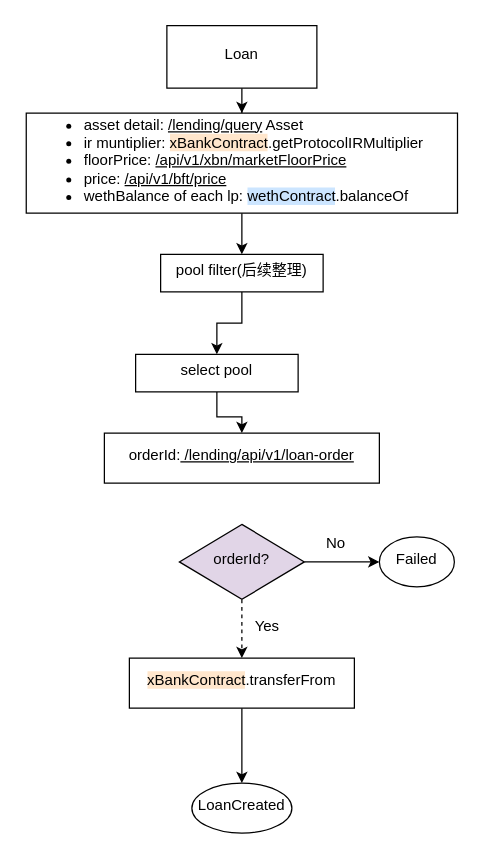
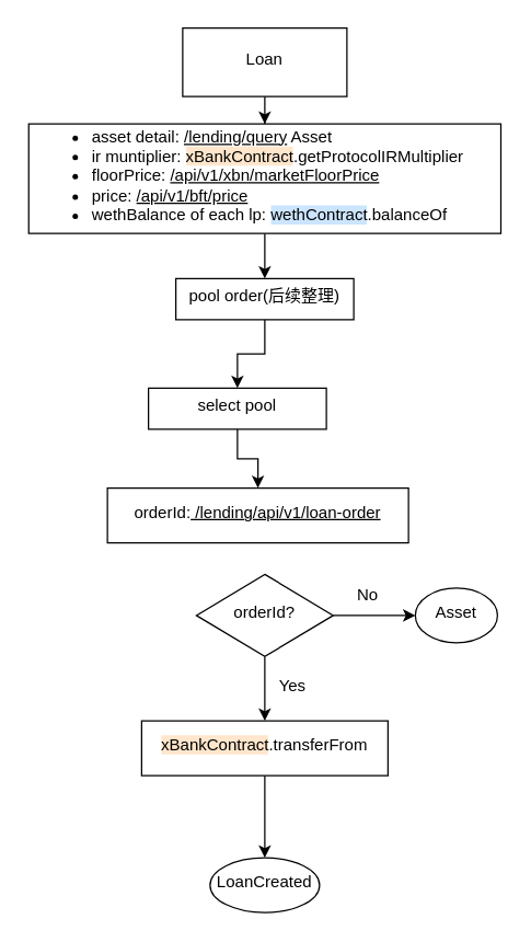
- <mxCell id="17" value="pool filter(后续整理)" style="whiteSpace=wrap;html=1;align=center;shadow=0;strokeWidth=1;spacing=6;spacingTop=-4;" parent="1" vertex="1"><mxGeometry x="128" y="203" width="130" height="30" as="geometry" /></mxCell>
+ <mxCell id="17" value="pool order(后续整理)" style="whiteSpace=wrap;html=1;align=center;shadow=0;strokeWidth=1;spacing=6;spacingTop=-4;" parent="1" vertex="1"><mxGeometry x="128" y="203" width="130" height="30" as="geometry" /></mxCell>
- <mxCell id="6" value="&lt;span style=&quot;background-color: initial;&quot;&gt;orderId:&lt;u&gt; /lending/api/v1/loan-order&lt;/u&gt;&lt;/span&gt;" style="whiteSpace=wrap;html=1;align=center;shadow=0;strokeWidth=1;spacing=6;spacingTop=-4;" parent="1" vertex="1"><mxGeometry x="83" y="346" width="220" height="40" as="geometry" /></mxCell>
+ <mxCell id="6" value="&lt;span style=&quot;background-color: initial;&quot;&gt;orderId:&lt;u&gt; /lending/api/v1/loan-order&lt;/u&gt;&lt;/span&gt;" style="whiteSpace=wrap;html=1;align=center;shadow=0;strokeWidth=1;spacing=6;spacingTop=-4;" parent="1" vertex="1"><mxGeometry x="78" y="356" width="220" height="40" as="geometry" /></mxCell>
- <mxCell id="10" value="Failed" style="ellipse;whiteSpace=wrap;html=1;shadow=0;strokeWidth=1;spacing=6;spacingTop=-4;" parent="1" vertex="1"><mxGeometry x="303" y="429" width="60" height="40" as="geometry" /></mxCell>
+ <mxCell id="10" value="Asset" style="ellipse;whiteSpace=wrap;html=1;shadow=0;strokeWidth=1;spacing=6;spacingTop=-4;" parent="1" vertex="1"><mxGeometry x="303" y="429" width="60" height="40" as="geometry" /></mxCell>
- <mxCell id="9" value="orderId?" style="rhombus;whiteSpace=wrap;html=1;shadow=0;strokeWidth=1;spacing=6;spacingTop=-4;fillColor=#e1d5e7;" parent="1" vertex="1"><mxGeometry x="143" y="419" width="100" height="60" as="geometry" /></mxCell>
+ <mxCell id="9" value="orderId?" style="rhombus;whiteSpace=wrap;html=1;shadow=0;strokeWidth=1;spacing=6;spacingTop=-4;" parent="1" vertex="1"><mxGeometry x="143" y="419" width="100" height="60" as="geometry" /></mxCell>
- <mxCell id="8" value="" style="edgeStyle=orthogonalEdgeStyle;rounded=0;orthogonalLoop=1;jettySize=auto;html=1;dashed=1;" parent="1" source="9" target="13" edge="1"><mxGeometry relative="1" as="geometry" /></mxCell>
+ <mxCell id="8" value="" style="edgeStyle=orthogonalEdgeStyle;rounded=0;orthogonalLoop=1;jettySize=auto;html=1;" parent="1" source="9" target="13" edge="1"><mxGeometry relative="1" as="geometry" /></mxCell>
